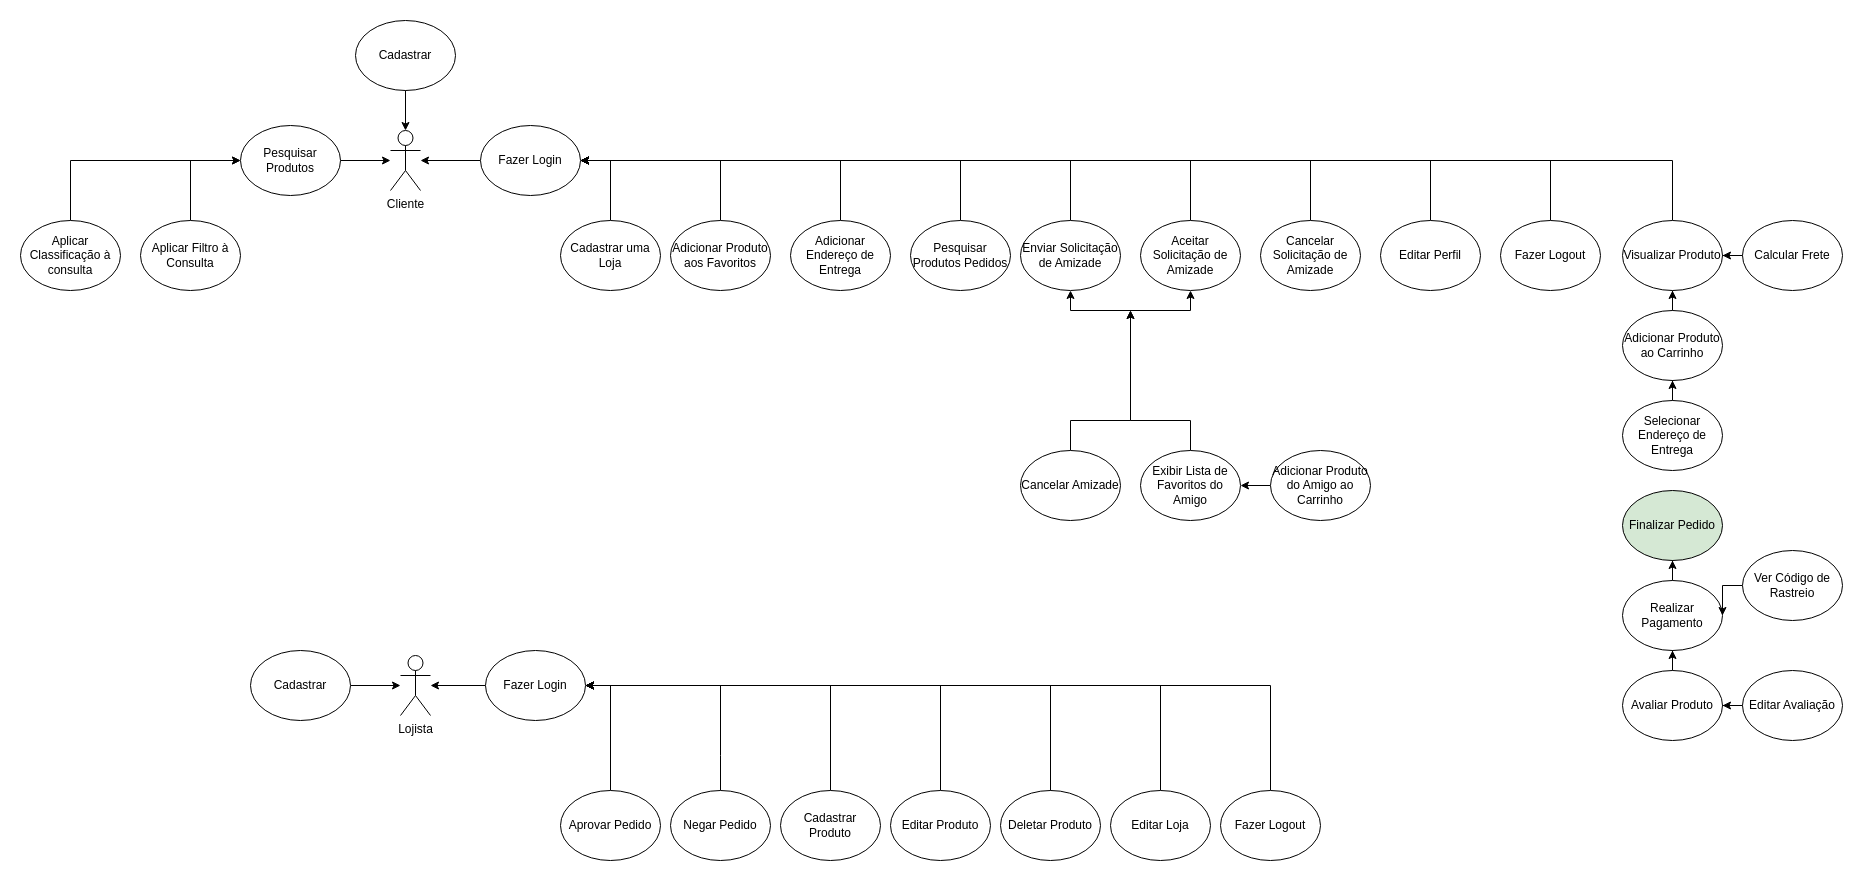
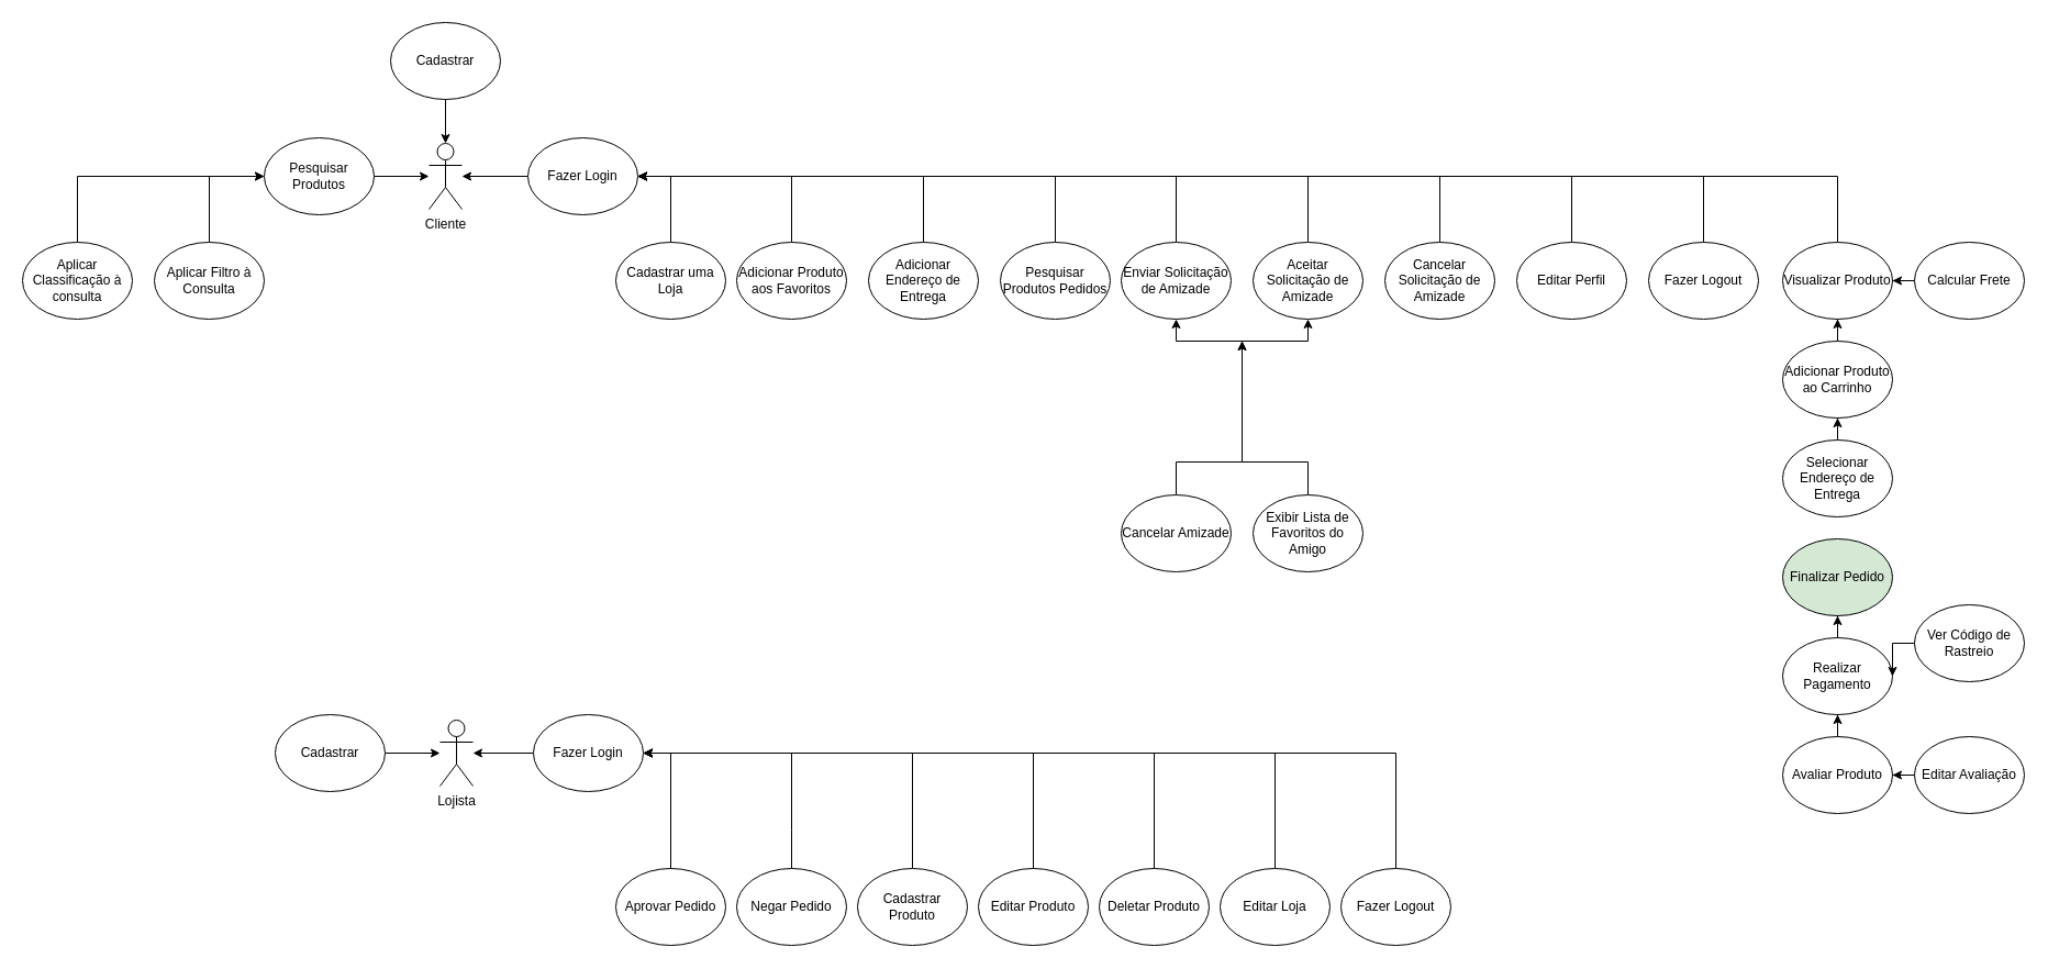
- <mxCell id="67" style="edgeStyle=orthogonalEdgeStyle;rounded=0;orthogonalLoop=1;jettySize=auto;html=1;entryX=1;entryY=0.5;entryDx=0;entryDy=0;" edge="1" parent="1" source="68" target="66"><mxGeometry relative="1" as="geometry" /></mxCell>
- <mxCell id="68" value="Adicionar Produto do Amigo ao Carrinho" style="ellipse;whiteSpace=wrap;html=1;" vertex="1" parent="1"><mxGeometry x="1270" y="450" width="100" height="70" as="geometry" /></mxCell>
